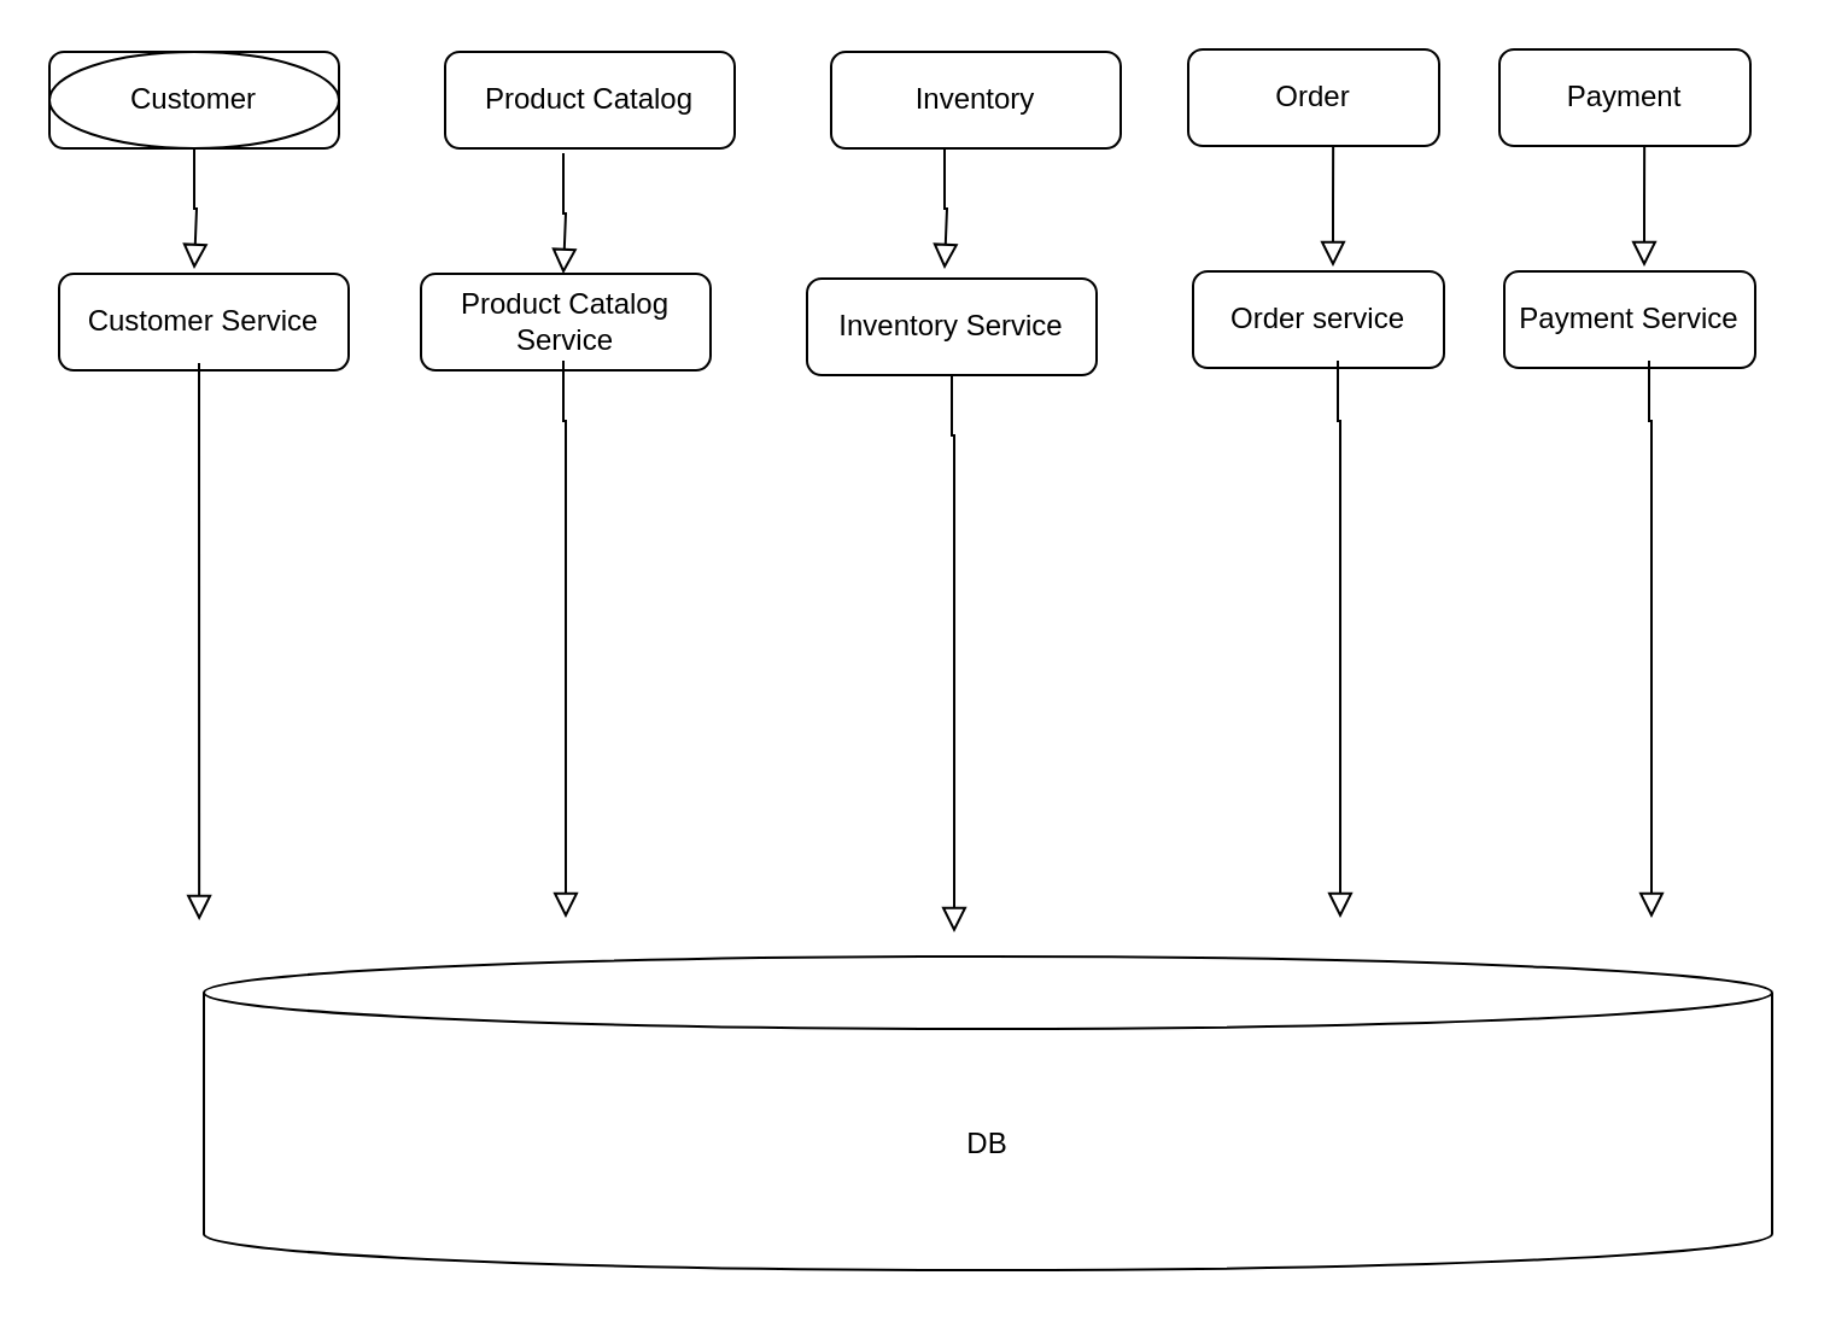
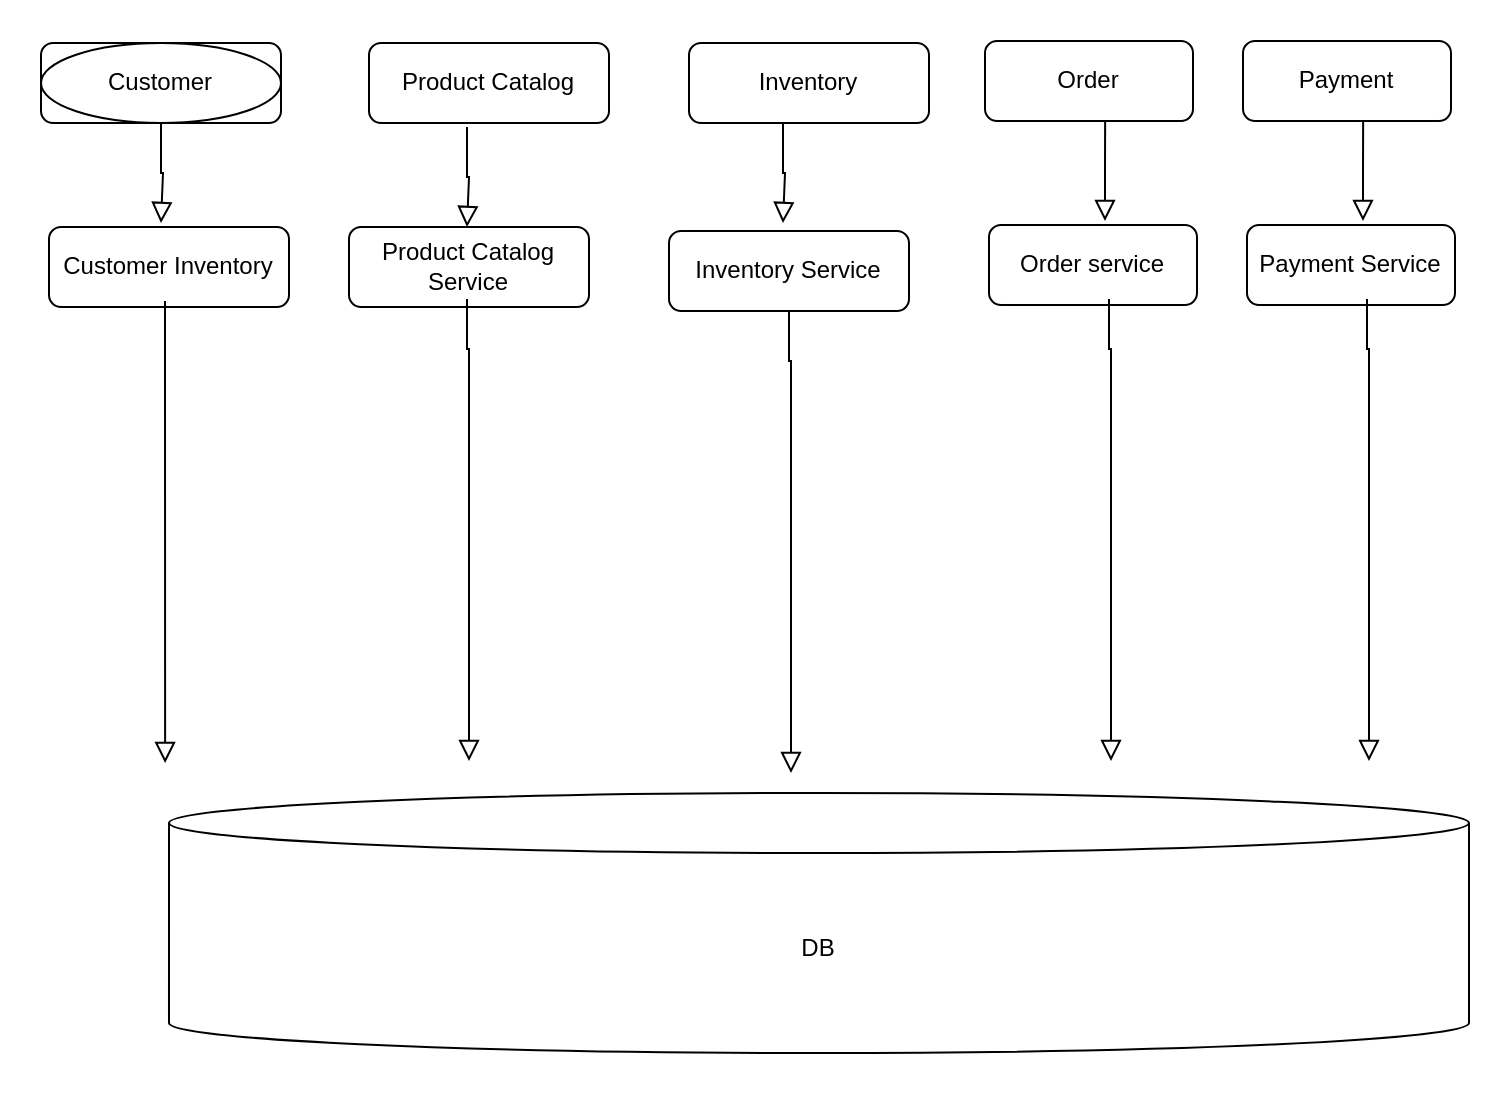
- <mxCell id="5" value="Customer Service" style="rounded=1;whiteSpace=wrap;html=1;fontSize=12;glass=0;strokeWidth=1;shadow=0;" vertex="1" parent="1"><mxGeometry x="24" y="113" width="120" height="40" as="geometry" /></mxCell>
+ <mxCell id="5" value="Customer Inventory" style="rounded=1;whiteSpace=wrap;html=1;fontSize=12;glass=0;strokeWidth=1;shadow=0;" vertex="1" parent="1"><mxGeometry x="24" y="113" width="120" height="40" as="geometry" /></mxCell>
